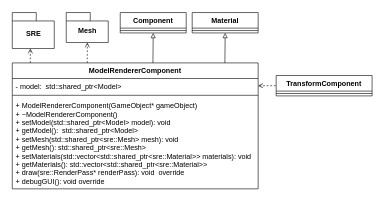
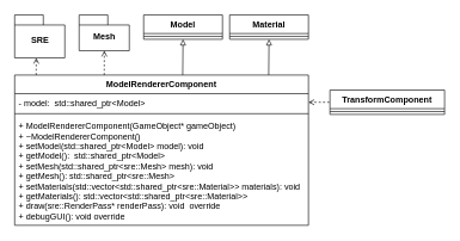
- <mxCell id="14" value="Component" style="swimlane;fontStyle=1;align=center;verticalAlign=top;childLayout=stackLayout;horizontal=1;startSize=26;horizontalStack=0;resizeParent=1;resizeParentMax=0;resizeLast=0;collapsible=1;marginBottom=0;" vertex="1" parent="1"><mxGeometry x="200" y="20" width="110" height="34" as="geometry" /></mxCell>
+ <mxCell id="14" value="Model" style="swimlane;fontStyle=1;align=center;verticalAlign=top;childLayout=stackLayout;horizontal=1;startSize=26;horizontalStack=0;resizeParent=1;resizeParentMax=0;resizeLast=0;collapsible=1;marginBottom=0;" vertex="1" parent="1"><mxGeometry x="200" y="20" width="110" height="34" as="geometry" /></mxCell>
